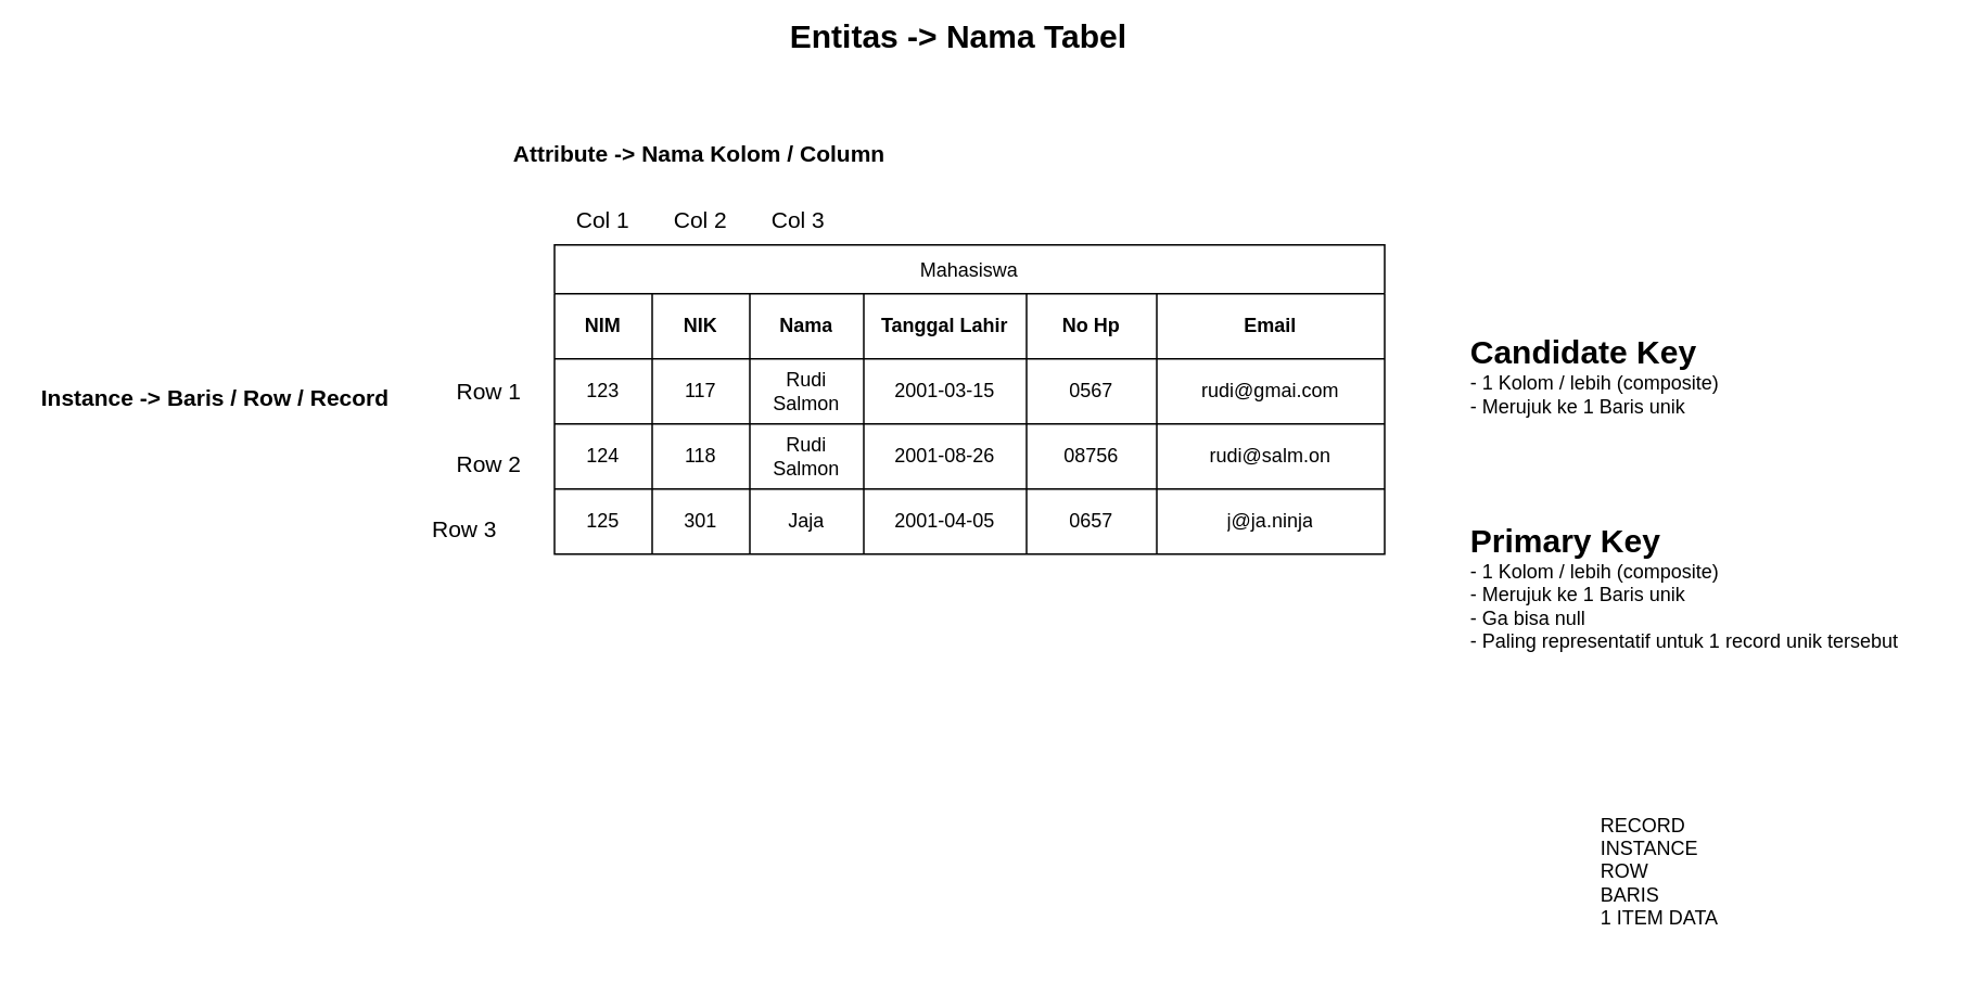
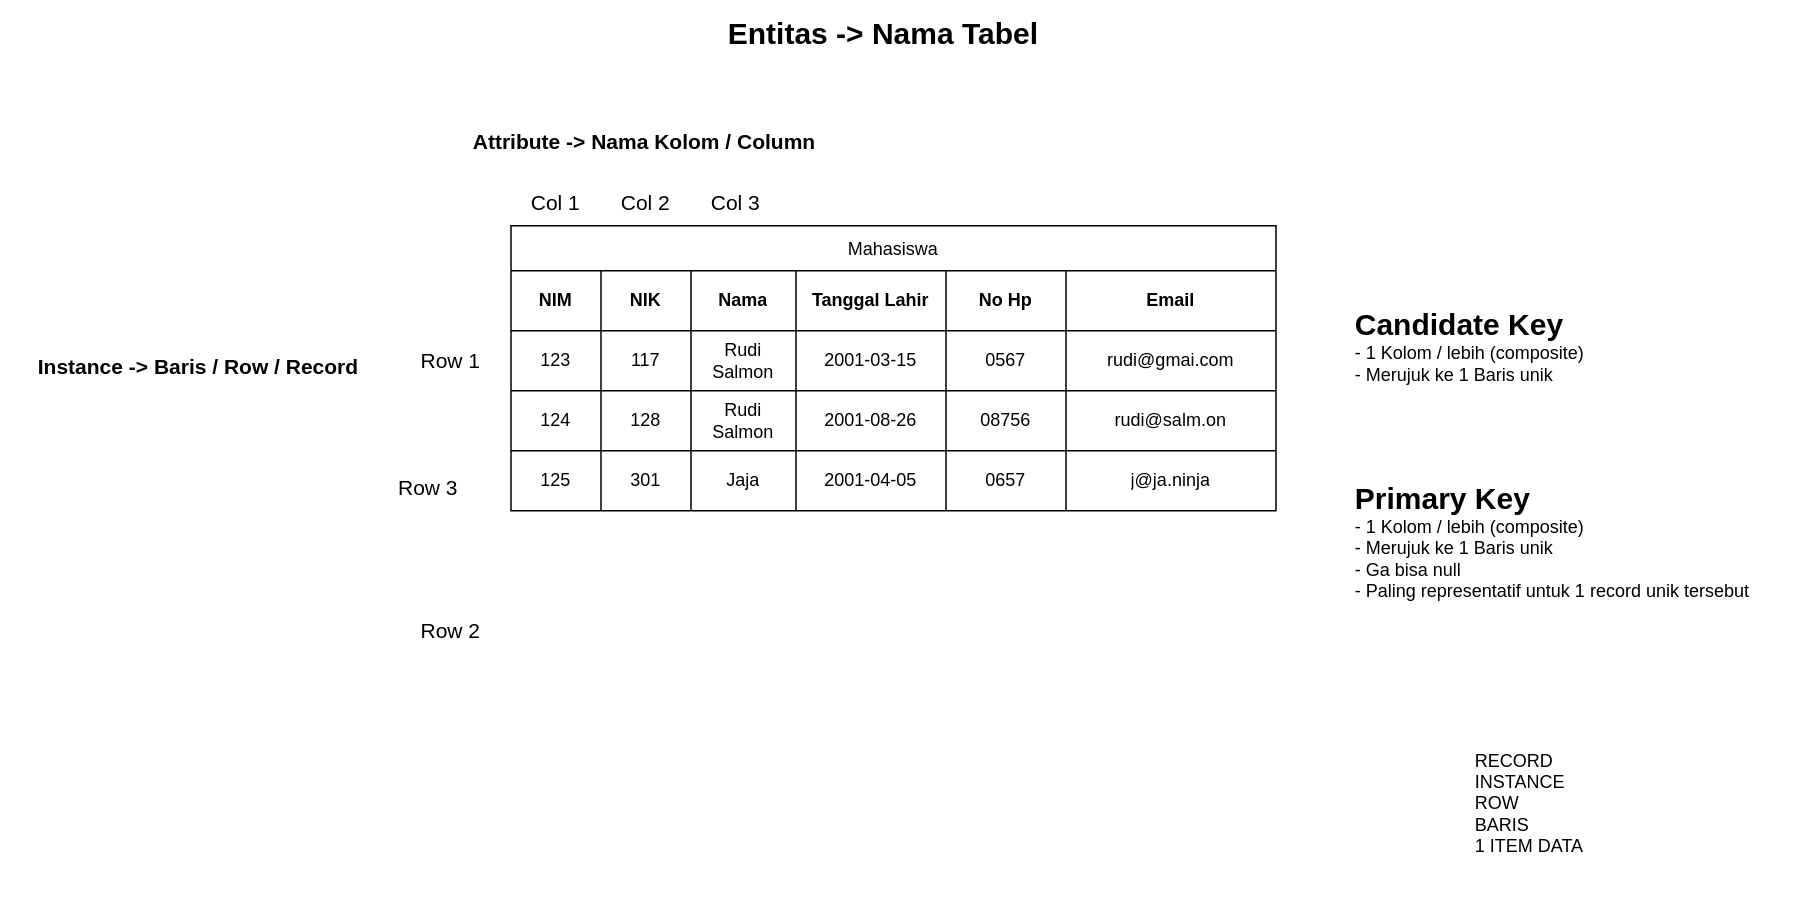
- <mxCell id="19" value="118" style="shape=partialRectangle;html=1;whiteSpace=wrap;connectable=0;overflow=hidden;fillColor=none;top=0;left=0;bottom=0;right=0;pointerEvents=1;" vertex="1" parent="17"><mxGeometry x="60" width="60" height="40" as="geometry"><mxRectangle width="60" height="40" as="alternateBounds" /></mxGeometry></mxCell>
+ <mxCell id="19" value="128" style="shape=partialRectangle;html=1;whiteSpace=wrap;connectable=0;overflow=hidden;fillColor=none;top=0;left=0;bottom=0;right=0;pointerEvents=1;" vertex="1" parent="17"><mxGeometry x="60" width="60" height="40" as="geometry"><mxRectangle width="60" height="40" as="alternateBounds" /></mxGeometry></mxCell>
- <mxCell id="38" value="Row 2" style="text;html=1;strokeColor=none;fillColor=none;align=center;verticalAlign=middle;whiteSpace=wrap;rounded=0;fontSize=14;" vertex="1" parent="1"><mxGeometry x="270" y="270" width="60" height="30" as="geometry" /></mxCell>
+ <mxCell id="38" value="Row 2" style="text;html=1;strokeColor=none;fillColor=none;align=center;verticalAlign=middle;whiteSpace=wrap;rounded=0;fontSize=14;" vertex="1" parent="1"><mxGeometry x="270" y="405" width="60" height="30" as="geometry" /></mxCell>
